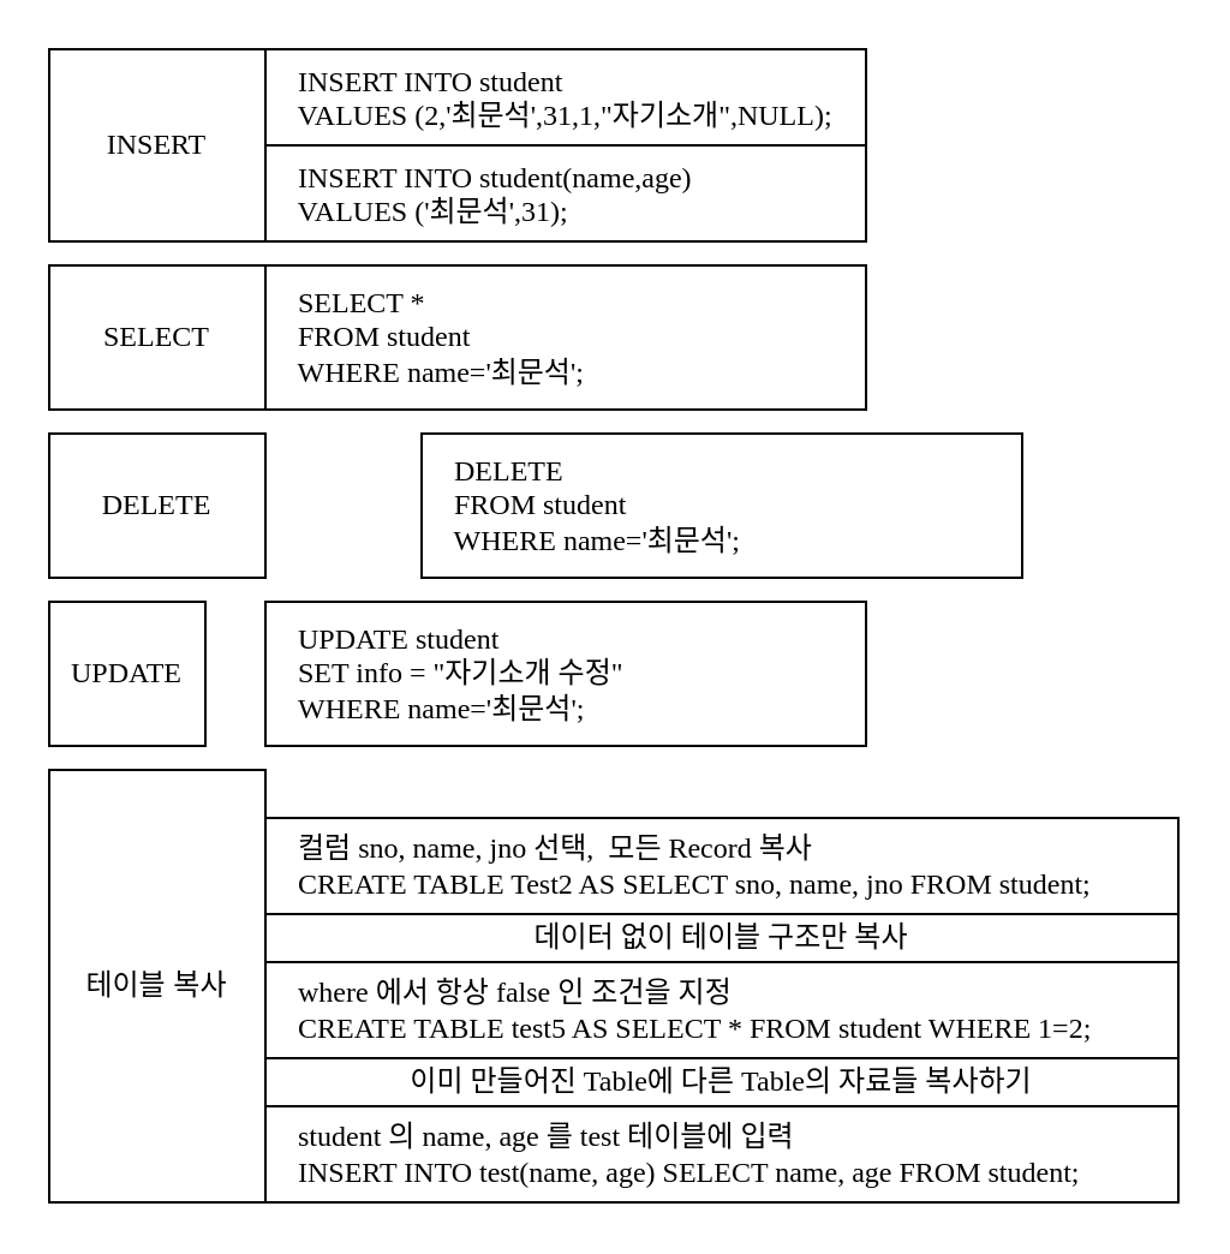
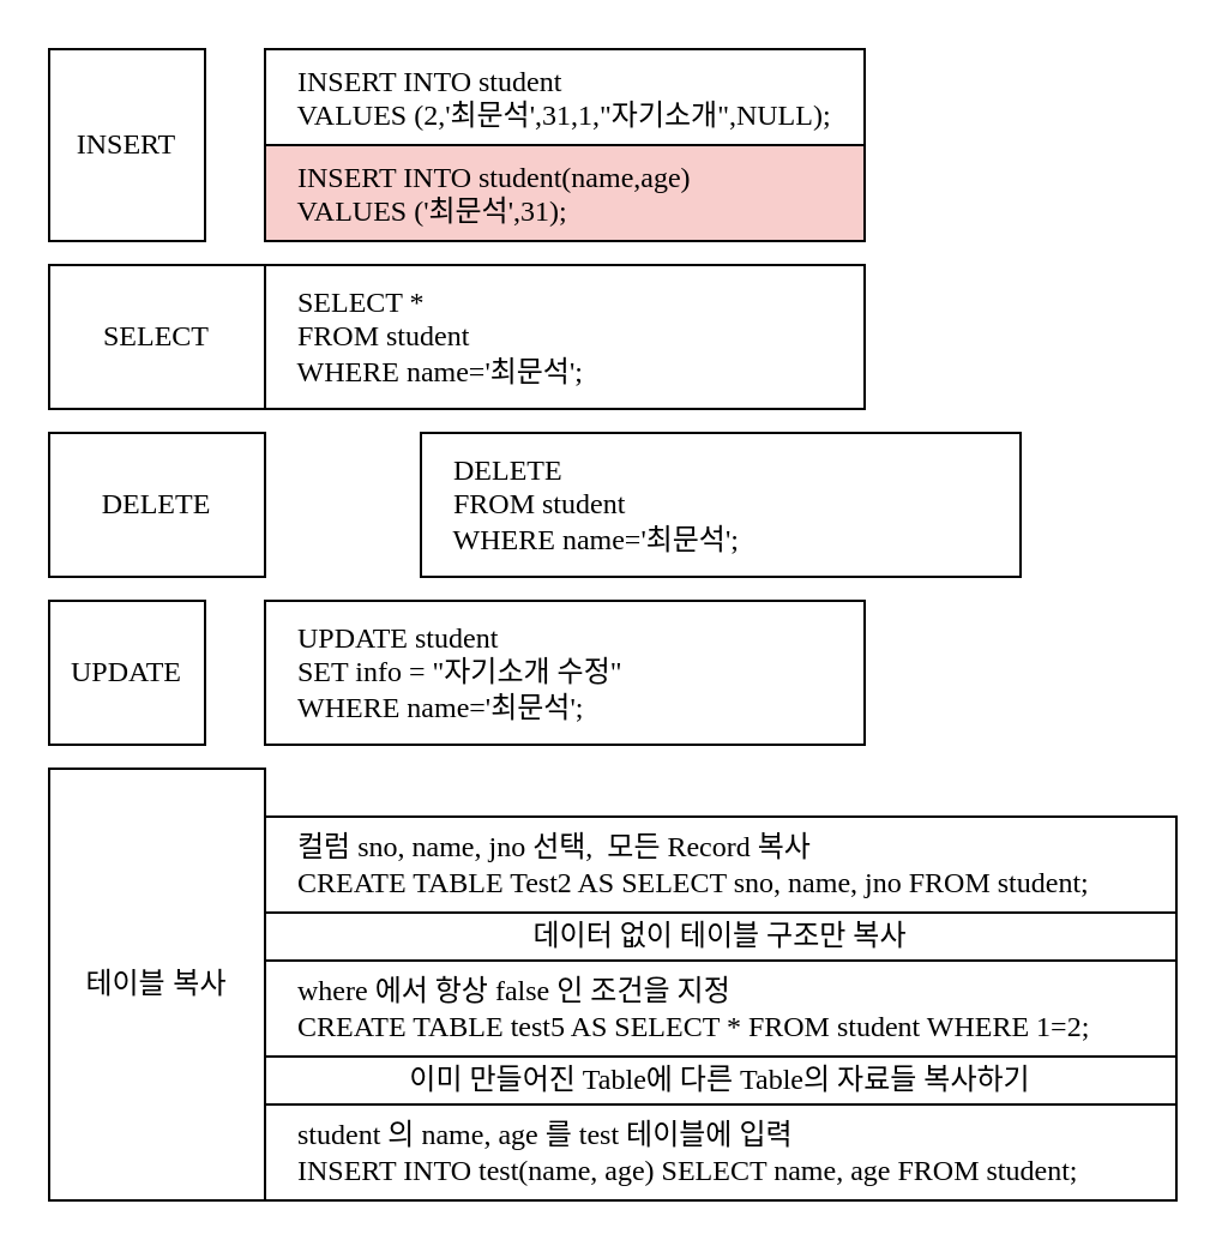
- <mxCell id="2" value="INSERT" style="rounded=0;whiteSpace=wrap;html=1;fontFamily=a고딕14;" vertex="1" parent="1"><mxGeometry x="20" y="20" width="90" height="80" as="geometry" /></mxCell>
+ <mxCell id="2" value="INSERT" style="rounded=0;whiteSpace=wrap;html=1;fontFamily=a고딕14;" vertex="1" parent="1"><mxGeometry x="20" y="20" width="65" height="80" as="geometry" /></mxCell>
- <mxCell id="4" value="&amp;nbsp; &amp;nbsp; INSERT INTO student(name,age)&lt;br&gt;&amp;nbsp; &amp;nbsp; VALUES ('최문석',31);" style="rounded=0;whiteSpace=wrap;html=1;fontFamily=a고딕14;verticalAlign=top;align=left;" vertex="1" parent="1"><mxGeometry x="110" y="60" width="250" height="40" as="geometry" /></mxCell>
+ <mxCell id="4" value="&amp;nbsp; &amp;nbsp; INSERT INTO student(name,age)&lt;br&gt;&amp;nbsp; &amp;nbsp; VALUES ('최문석',31);" style="rounded=0;whiteSpace=wrap;html=1;fontFamily=a고딕14;verticalAlign=top;align=left;fillColor=#f8cecc;" vertex="1" parent="1"><mxGeometry x="110" y="60" width="250" height="40" as="geometry" /></mxCell>
